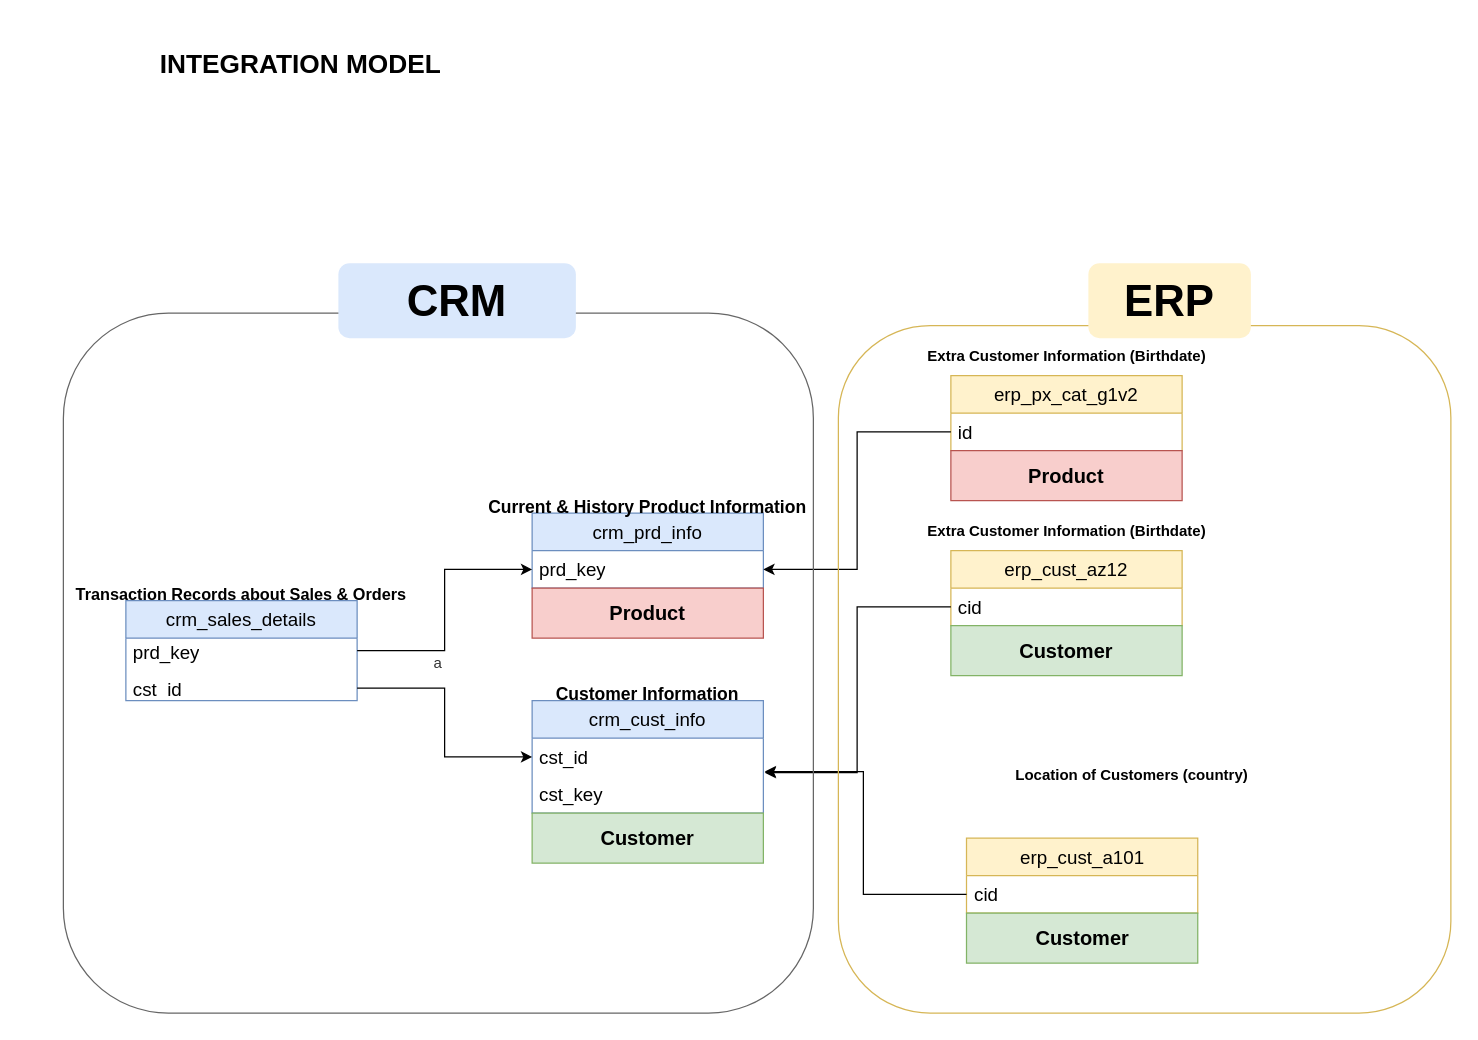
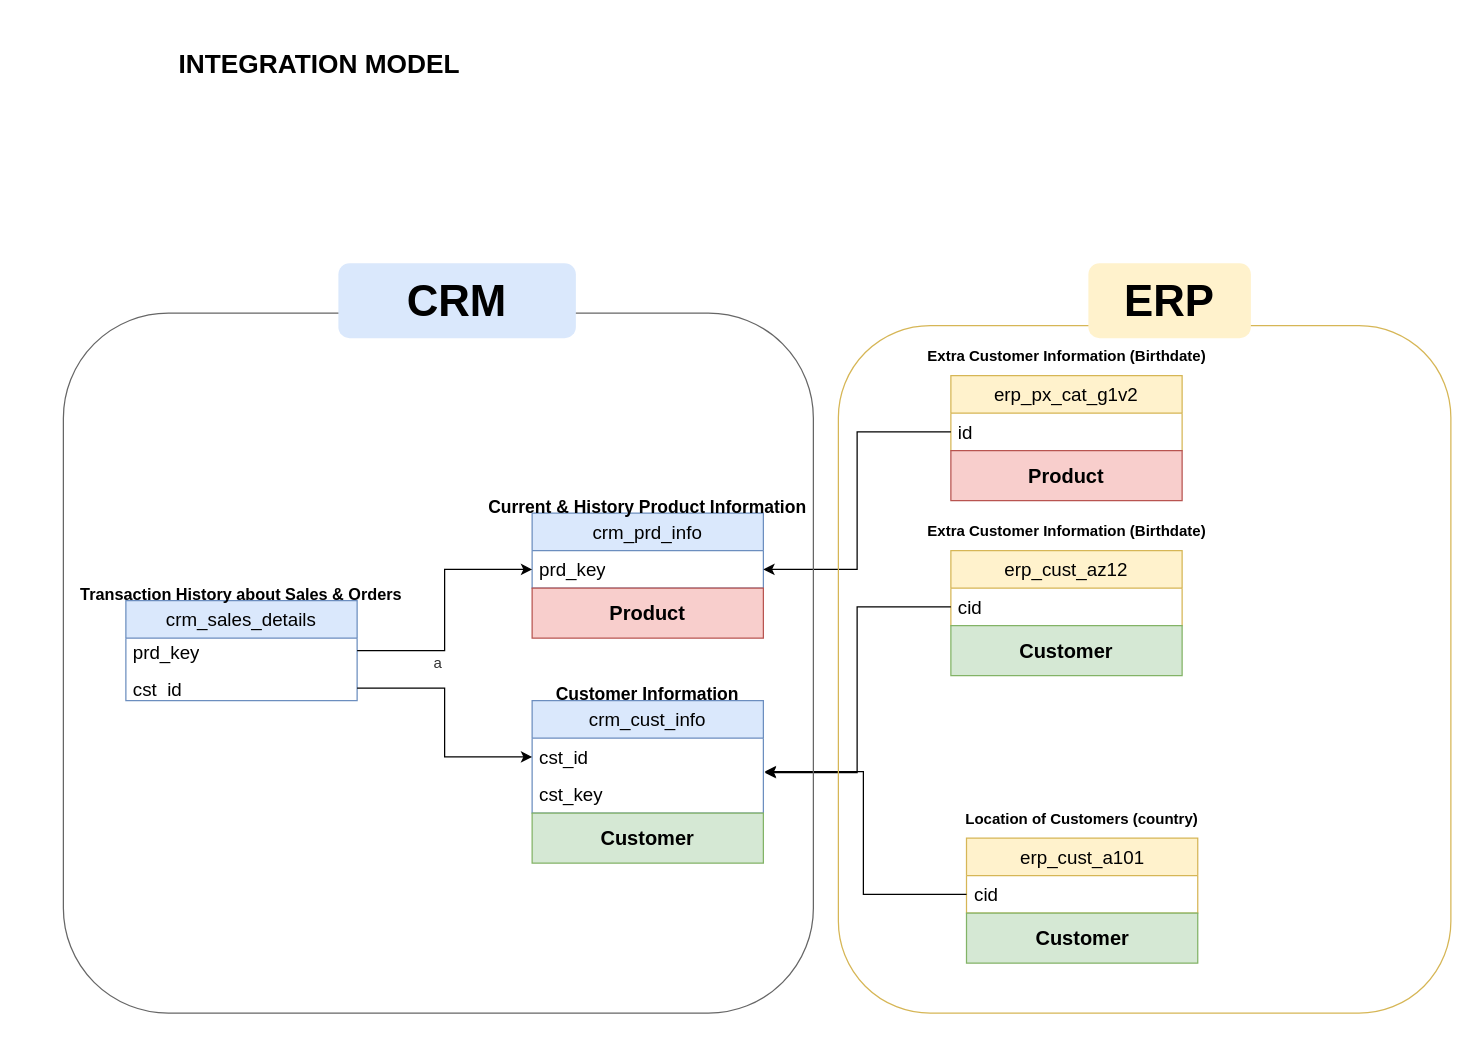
- <mxCell id="31" value="&lt;font style=&quot;font-size: 21px;&quot;&gt;&lt;b&gt;INTEGRATION MODEL&lt;/b&gt;&lt;/font&gt;" style="rounded=1;whiteSpace=wrap;html=1;fillColor=none;strokeColor=none;" parent="1" vertex="1"><mxGeometry x="20" y="20" width="440" height="60" as="geometry" /></mxCell>
+ <mxCell id="31" value="&lt;font style=&quot;font-size: 21px;&quot;&gt;&lt;b&gt;INTEGRATION MODEL&lt;/b&gt;&lt;/font&gt;" style="rounded=1;whiteSpace=wrap;html=1;fillColor=none;strokeColor=none;" parent="1" vertex="1"><mxGeometry x="35" y="20" width="440" height="60" as="geometry" /></mxCell>
- <mxCell id="11" value="&lt;b style=&quot;&quot;&gt;&lt;font style=&quot;font-size: 13px;&quot;&gt;Transaction Records about Sales &amp;amp; Orders&lt;/font&gt;&lt;/b&gt;" style="text;html=1;align=center;verticalAlign=middle;whiteSpace=wrap;rounded=0;" parent="1" vertex="1"><mxGeometry x="50" y="460" width="285" height="30" as="geometry" /></mxCell>
+ <mxCell id="11" value="&lt;b style=&quot;&quot;&gt;&lt;font style=&quot;font-size: 13px;&quot;&gt;Transaction History about Sales &amp;amp; Orders&lt;/font&gt;&lt;/b&gt;" style="text;html=1;align=center;verticalAlign=middle;whiteSpace=wrap;rounded=0;" parent="1" vertex="1"><mxGeometry x="50" y="460" width="285" height="30" as="geometry" /></mxCell>
- <mxCell id="21" value="&lt;b&gt;Location of Customers (country)&lt;/b&gt;" style="text;html=1;align=center;verticalAlign=middle;whiteSpace=wrap;rounded=0;" parent="1" vertex="1"><mxGeometry x="790" y="605" width="230" height="30" as="geometry" /></mxCell>
+ <mxCell id="21" value="&lt;b&gt;Location of Customers (country)&lt;/b&gt;" style="text;html=1;align=center;verticalAlign=middle;whiteSpace=wrap;rounded=0;" parent="1" vertex="1"><mxGeometry x="750" y="640" width="230" height="30" as="geometry" /></mxCell>
